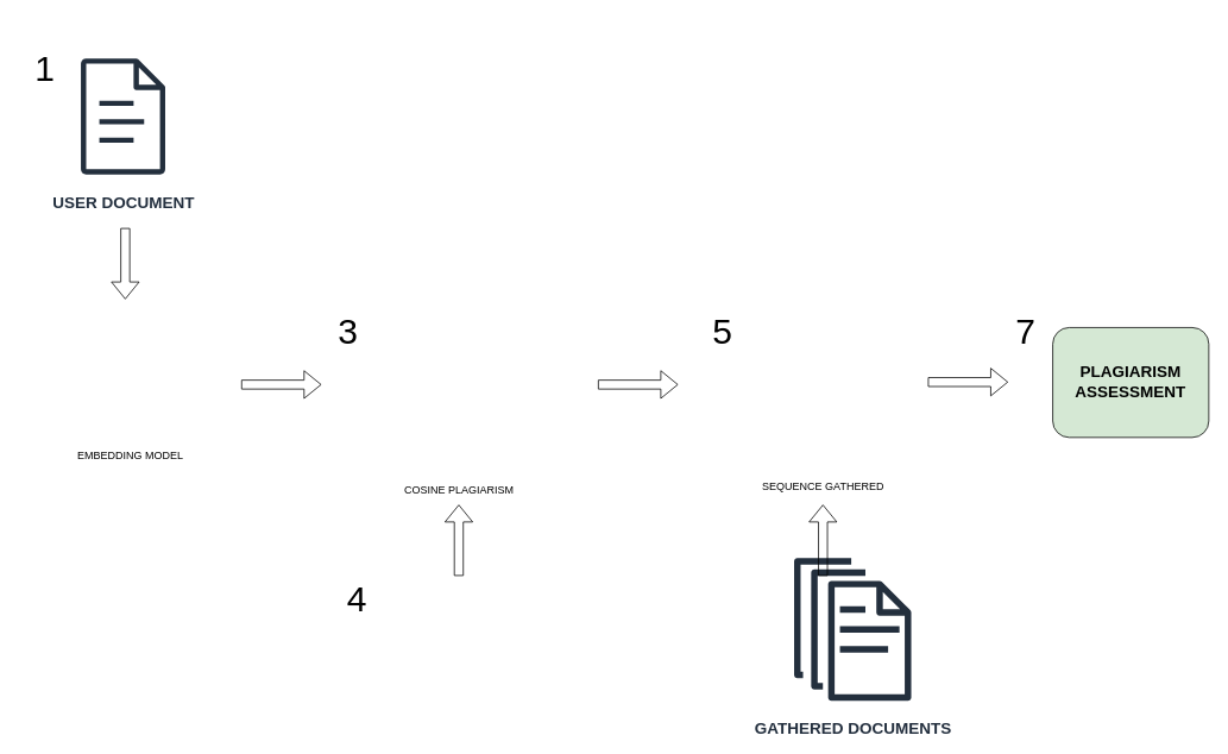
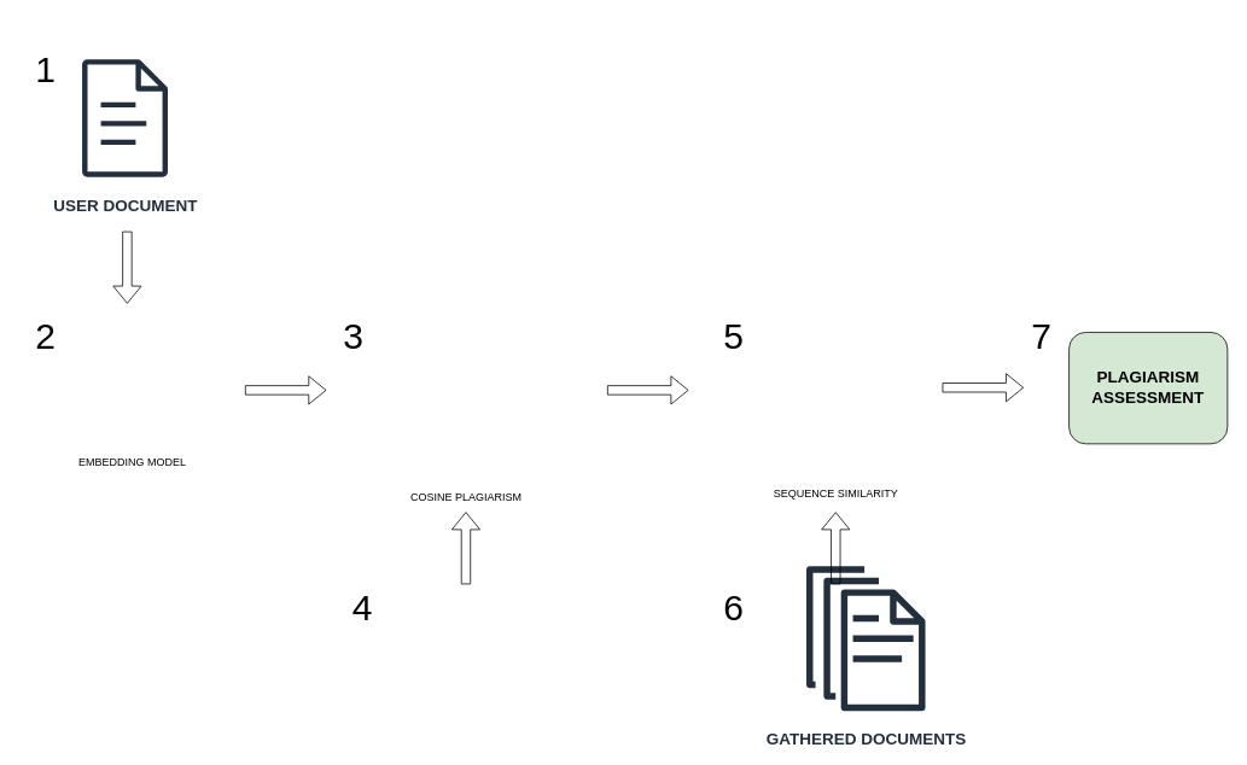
+ <mxCell id="15" value="&lt;font style=&quot;font-size: 40px;&quot;&gt;2&lt;br&gt;&lt;/font&gt;" style="text;html=1;align=center;verticalAlign=middle;whiteSpace=wrap;rounded=0;" vertex="1" parent="1"><mxGeometry x="20" y="315" width="60" height="110" as="geometry" /></mxCell>
- <mxCell id="6" value="SEQUENCE GATHERED" style="shape=image;imageAspect=0;aspect=fixed;verticalLabelPosition=bottom;verticalAlign=top;image=https://png.pngtree.com/png-clipart/20230328/original/pngtree-algorithm-icon-png-image_9006181.png;" parent="1" vertex="1"><mxGeometry x="820" y="325.35" width="205.65" height="205.65" as="geometry" /></mxCell>
+ <mxCell id="6" value="SEQUENCE SIMILARITY" style="shape=image;imageAspect=0;aspect=fixed;verticalLabelPosition=bottom;verticalAlign=top;image=https://png.pngtree.com/png-clipart/20230328/original/pngtree-algorithm-icon-png-image_9006181.png;" parent="1" vertex="1"><mxGeometry x="820" y="325.35" width="205.65" height="205.65" as="geometry" /></mxCell>
+ <mxCell id="18" value="&lt;font style=&quot;font-size: 40px;&quot;&gt;6&lt;/font&gt;" style="text;html=1;align=center;verticalAlign=middle;whiteSpace=wrap;rounded=0;" vertex="1" parent="1"><mxGeometry x="780" y="615" width="60" height="110" as="geometry" /></mxCell>
